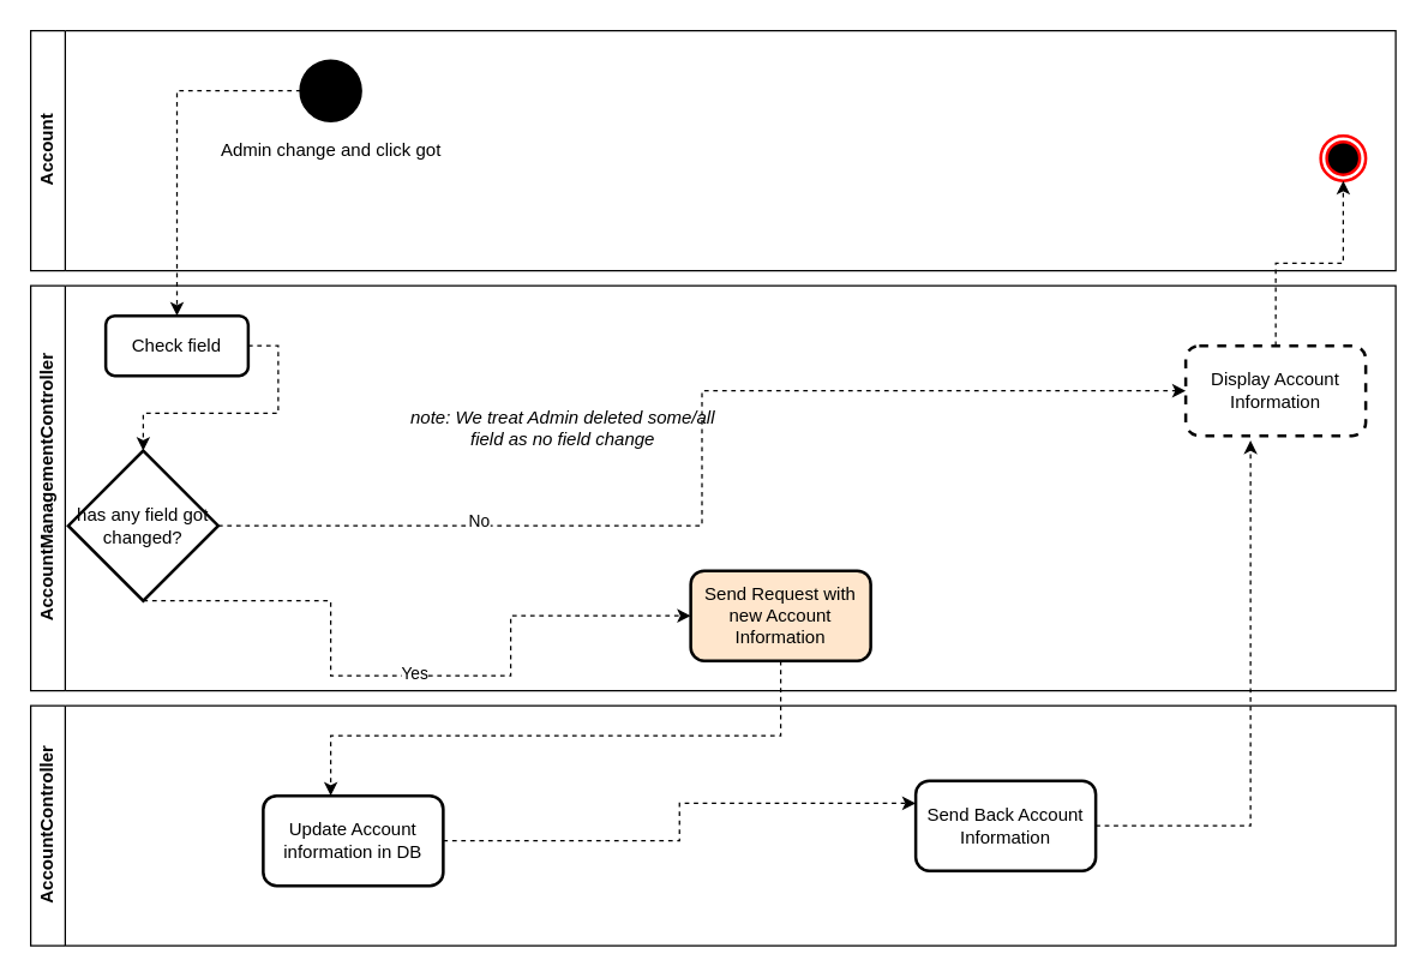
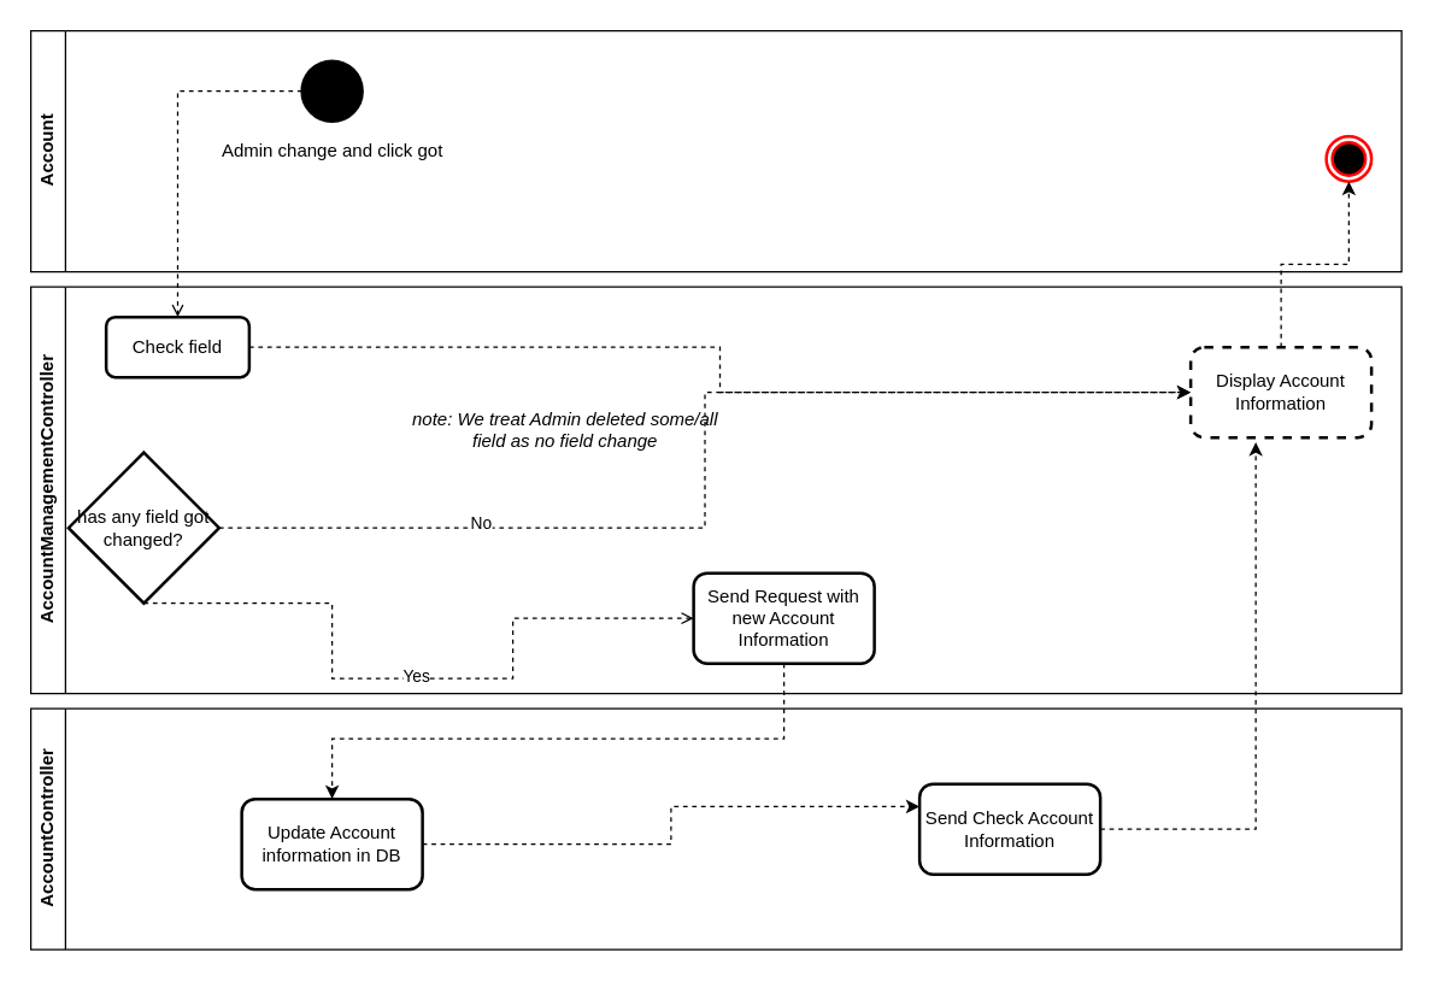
- <mxCell id="21" style="edgeStyle=orthogonalEdgeStyle;rounded=0;orthogonalLoop=1;jettySize=auto;html=1;entryX=0.5;entryY=0;entryDx=0;entryDy=0;dashed=1;strokeWidth=1;fontFamily=Helvetica;fontSize=12;fontColor=default;" edge="1" parent="1" source="3" target="7"><mxGeometry relative="1" as="geometry" /></mxCell>
+ <mxCell id="21" style="edgeStyle=orthogonalEdgeStyle;rounded=0;orthogonalLoop=1;jettySize=auto;html=1;entryX=0.5;entryY=0;entryDx=0;entryDy=0;dashed=1;strokeWidth=1;fontFamily=Helvetica;fontSize=12;fontColor=default;endArrow=open;" edge="1" parent="1" source="3" target="7"><mxGeometry relative="1" as="geometry" /></mxCell>
- <mxCell id="9" style="edgeStyle=orthogonalEdgeStyle;rounded=0;orthogonalLoop=1;jettySize=auto;html=1;dashed=1;exitX=1;exitY=0.5;exitDx=0;exitDy=0;" edge="1" parent="5" source="7" target="14"><mxGeometry relative="1" as="geometry"><mxPoint x="280" y="140" as="sourcePoint" /></mxGeometry></mxCell>
+ <mxCell id="9" style="edgeStyle=orthogonalEdgeStyle;rounded=0;orthogonalLoop=1;jettySize=auto;html=1;dashed=1;exitX=1;exitY=0.5;exitDx=0;exitDy=0;" edge="1" parent="5" source="7" target="6"><mxGeometry relative="1" as="geometry"><mxPoint x="280" y="140" as="sourcePoint" /></mxGeometry></mxCell>
- <mxCell id="10" style="edgeStyle=orthogonalEdgeStyle;rounded=0;orthogonalLoop=1;jettySize=auto;html=1;entryX=0;entryY=0.5;entryDx=0;entryDy=0;dashed=1;exitX=0.5;exitY=1;exitDx=0;exitDy=0;exitPerimeter=0;" edge="1" parent="5" source="14" target="8"><mxGeometry relative="1" as="geometry"><Array as="points"><mxPoint x="200" y="260" /><mxPoint x="320" y="260" /><mxPoint x="320" y="220" /></Array></mxGeometry></mxCell>
+ <mxCell id="10" style="edgeStyle=orthogonalEdgeStyle;rounded=0;orthogonalLoop=1;jettySize=auto;html=1;entryX=0;entryY=0.5;entryDx=0;entryDy=0;dashed=1;exitX=0.5;exitY=1;exitDx=0;exitDy=0;exitPerimeter=0;endArrow=open;" edge="1" parent="5" source="14" target="8"><mxGeometry relative="1" as="geometry"><Array as="points"><mxPoint x="200" y="260" /><mxPoint x="320" y="260" /><mxPoint x="320" y="220" /></Array></mxGeometry></mxCell>
- <mxCell id="8" value="Send Request with new Account Information" style="rounded=1;whiteSpace=wrap;html=1;strokeWidth=2;fontFamily=Helvetica;fontSize=12;fillColor=#ffe6cc;" vertex="1" parent="5"><mxGeometry x="440" y="190" width="120" height="60" as="geometry" /></mxCell>
+ <mxCell id="8" value="Send Request with new Account Information" style="rounded=1;whiteSpace=wrap;html=1;strokeWidth=2;fontFamily=Helvetica;fontSize=12;" vertex="1" parent="5"><mxGeometry x="440" y="190" width="120" height="60" as="geometry" /></mxCell>
- <mxCell id="17" value="Send Back Account Information" style="rounded=1;whiteSpace=wrap;html=1;strokeWidth=2;fontFamily=Helvetica;fontSize=12;" vertex="1" parent="16"><mxGeometry x="590" y="50" width="120" height="60" as="geometry" /></mxCell>
+ <mxCell id="17" value="Send Check Account Information" style="rounded=1;whiteSpace=wrap;html=1;strokeWidth=2;fontFamily=Helvetica;fontSize=12;" vertex="1" parent="16"><mxGeometry x="590" y="50" width="120" height="60" as="geometry" /></mxCell>
- <mxCell id="19" value="Update Account information in DB" style="rounded=1;whiteSpace=wrap;html=1;strokeWidth=2;fontFamily=Helvetica;fontSize=12;" vertex="1" parent="16"><mxGeometry x="155" y="60" width="120" height="60" as="geometry" /></mxCell>
+ <mxCell id="19" value="Update Account information in DB" style="rounded=1;whiteSpace=wrap;html=1;strokeWidth=2;fontFamily=Helvetica;fontSize=12;" vertex="1" parent="16"><mxGeometry x="140" y="60" width="120" height="60" as="geometry" /></mxCell>
